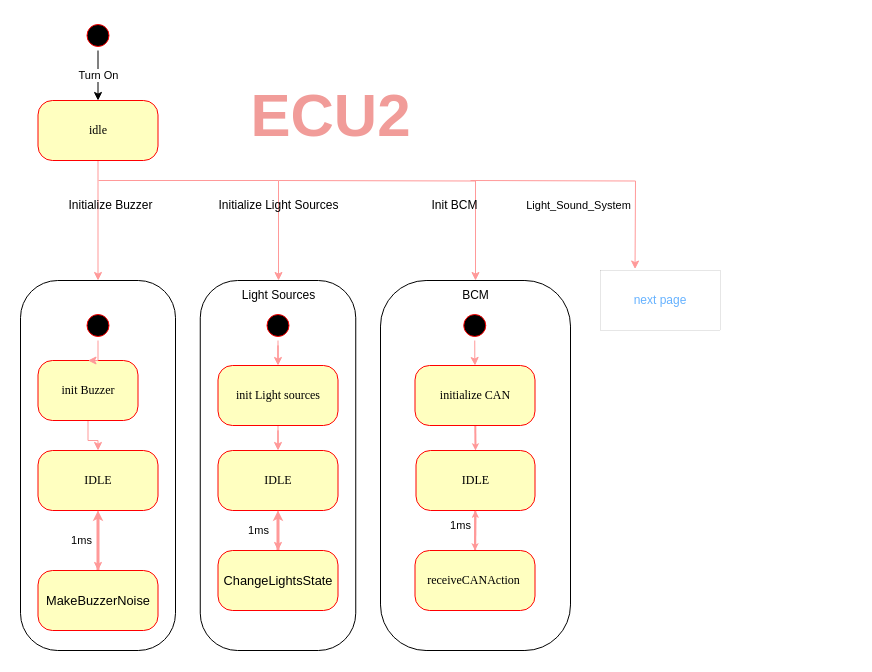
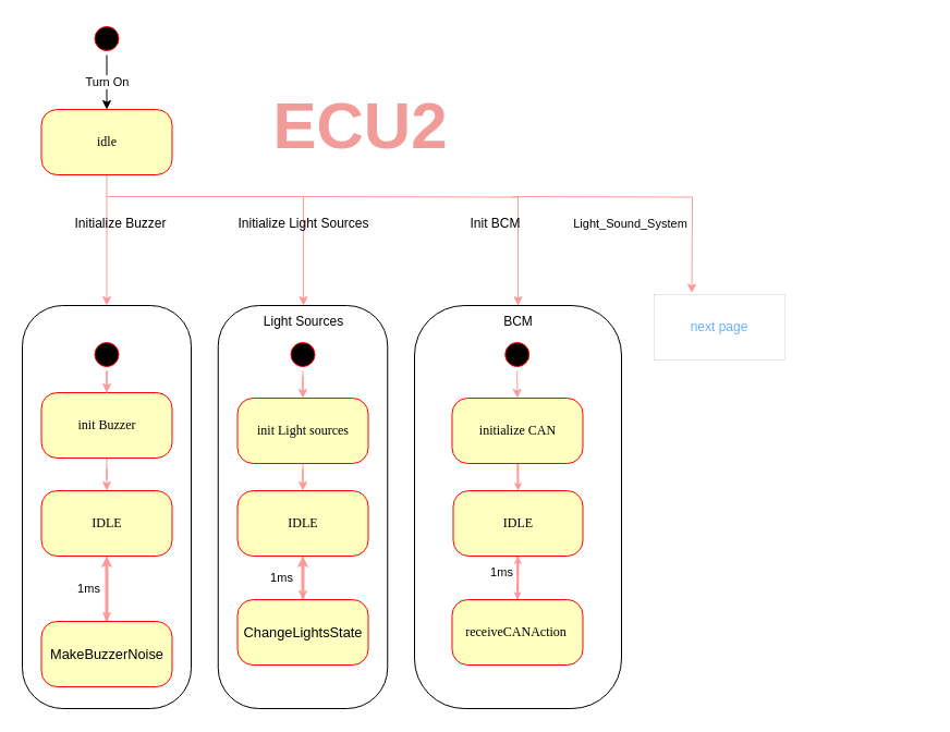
- <mxCell id="10" value="&lt;span class=&quot;markedcontent&quot;&gt;&lt;span&gt;init&amp;nbsp;&lt;/span&gt;&lt;span role=&quot;presentation&quot; style=&quot;transform: scaleX(1.065)&quot;&gt;Buzzer&lt;/span&gt;&lt;/span&gt;" style="rounded=1;whiteSpace=wrap;html=1;arcSize=24;fillColor=#ffffc0;strokeColor=#ff0000;shadow=0;comic=0;labelBackgroundColor=none;fontFamily=Verdana;fontSize=12;fontColor=#000000;align=center;" parent="1" vertex="1"><mxGeometry x="37.5" y="360" width="100" height="60" as="geometry" /></mxCell>
+ <mxCell id="10" value="&lt;span class=&quot;markedcontent&quot;&gt;&lt;span&gt;init&amp;nbsp;&lt;/span&gt;&lt;span role=&quot;presentation&quot; style=&quot;transform: scaleX(1.065)&quot;&gt;Buzzer&lt;/span&gt;&lt;/span&gt;" style="rounded=1;whiteSpace=wrap;html=1;arcSize=24;fillColor=#ffffc0;strokeColor=#ff0000;shadow=0;comic=0;labelBackgroundColor=none;fontFamily=Verdana;fontSize=12;fontColor=#000000;align=center;" parent="1" vertex="1"><mxGeometry x="37.5" y="360" width="120" height="60" as="geometry" /></mxCell>
